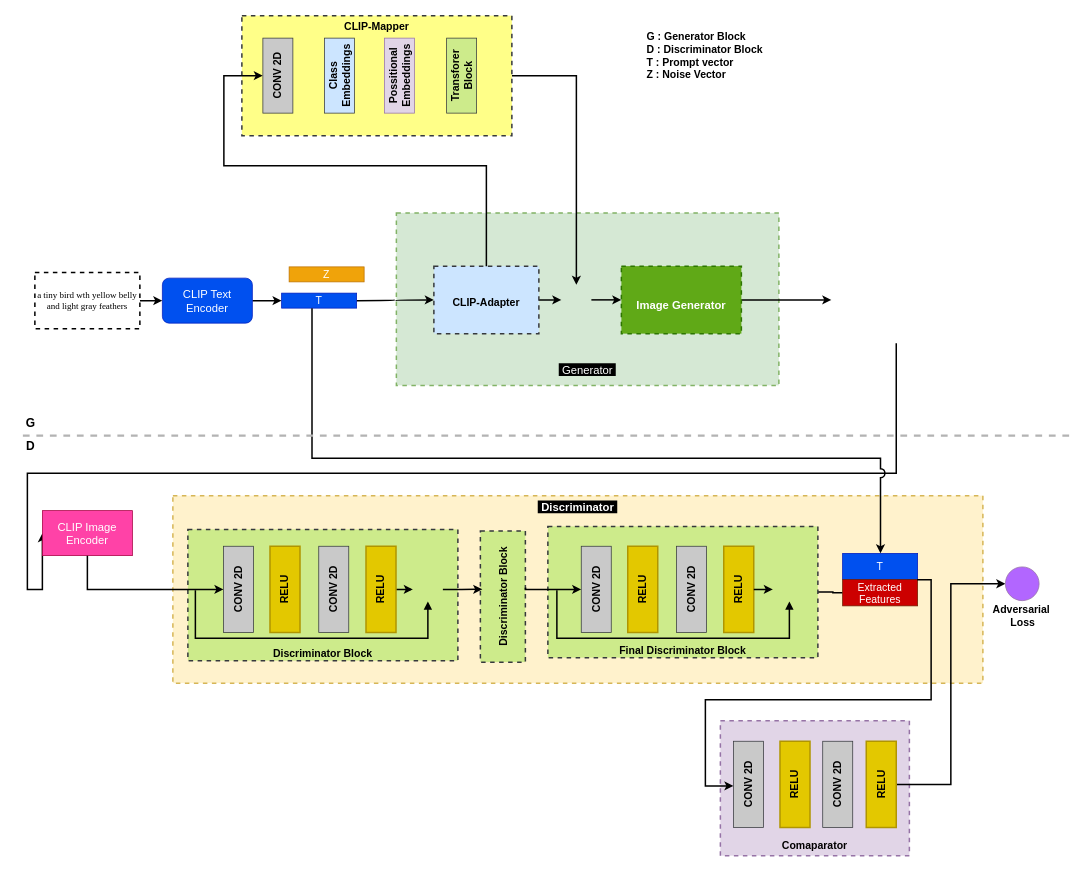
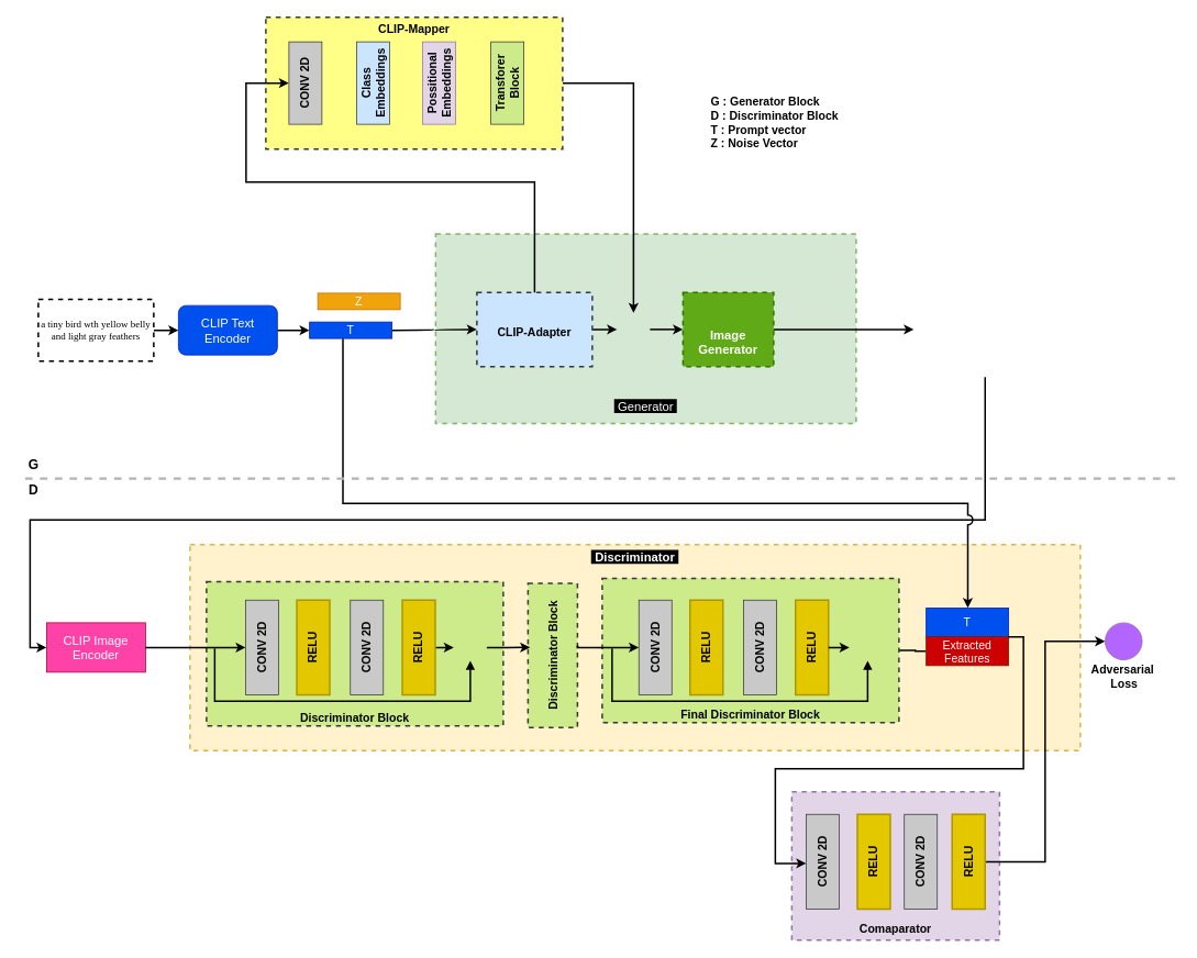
- <mxCell id="63" value="&lt;font style=&quot;font-size: 14px;&quot;&gt;&lt;b&gt;G : Generator Block&lt;/b&gt;&lt;/font&gt;&lt;div style=&quot;font-size: 14px;&quot;&gt;&lt;font style=&quot;font-size: 14px;&quot;&gt;&lt;b&gt;D : Discriminator Block&lt;/b&gt;&lt;/font&gt;&lt;/div&gt;&lt;div style=&quot;font-size: 14px;&quot;&gt;&lt;font style=&quot;font-size: 14px;&quot;&gt;&lt;b&gt;T : Prompt vector&lt;/b&gt;&lt;/font&gt;&lt;/div&gt;&lt;div style=&quot;font-size: 14px;&quot;&gt;&lt;font style=&quot;font-size: 14px;&quot;&gt;&lt;b&gt;Z : Noise Vector&lt;/b&gt;&lt;/font&gt;&lt;/div&gt;" style="text;html=1;align=left;verticalAlign=middle;resizable=0;points=[];autosize=1;strokeColor=none;fillColor=none;strokeWidth=3;" vertex="1" parent="1"><mxGeometry x="860" y="33" width="180" height="80" as="geometry" /></mxCell>
+ <mxCell id="63" value="&lt;font style=&quot;font-size: 14px;&quot;&gt;&lt;b&gt;G : Generator Block&lt;/b&gt;&lt;/font&gt;&lt;div style=&quot;font-size: 14px;&quot;&gt;&lt;font style=&quot;font-size: 14px;&quot;&gt;&lt;b&gt;D : Discriminator Block&lt;/b&gt;&lt;/font&gt;&lt;/div&gt;&lt;div style=&quot;font-size: 14px;&quot;&gt;&lt;font style=&quot;font-size: 14px;&quot;&gt;&lt;b&gt;T : Prompt vector&lt;/b&gt;&lt;/font&gt;&lt;/div&gt;&lt;div style=&quot;font-size: 14px;&quot;&gt;&lt;font style=&quot;font-size: 14px;&quot;&gt;&lt;b&gt;Z : Noise Vector&lt;/b&gt;&lt;/font&gt;&lt;/div&gt;" style="text;html=1;align=left;verticalAlign=middle;resizable=0;points=[];autosize=1;strokeColor=none;fillColor=none;strokeWidth=3;" vertex="1" parent="1"><mxGeometry x="860" y="108" width="180" height="80" as="geometry" /></mxCell>
- <mxCell id="24" value="&lt;div style=&quot;font-size: 15px;&quot;&gt;&lt;br&gt;&lt;/div&gt;&lt;div style=&quot;font-size: 15px;&quot;&gt;&lt;br&gt;&lt;/div&gt;&lt;div style=&quot;font-size: 15px;&quot;&gt;&lt;font style=&quot;font-size: 15px;&quot;&gt;&lt;b style=&quot;&quot;&gt;Image Generator&lt;/b&gt;&lt;/font&gt;&lt;/div&gt;" style="html=1;align=center;verticalAlign=top;rounded=0;absoluteArcSize=1;arcSize=10;dashed=1;whiteSpace=wrap;fillColor=#60a917;strokeColor=#2D7600;fontColor=#ffffff;strokeWidth=2;movable=0;resizable=0;rotatable=0;deletable=0;editable=0;locked=1;connectable=0;" parent="1" vertex="1"><mxGeometry x="828" y="354" width="160" height="90" as="geometry" /></mxCell>
+ <mxCell id="24" value="&lt;div style=&quot;font-size: 15px;&quot;&gt;&lt;br&gt;&lt;/div&gt;&lt;div style=&quot;font-size: 15px;&quot;&gt;&lt;br&gt;&lt;/div&gt;&lt;div style=&quot;font-size: 15px;&quot;&gt;&lt;font style=&quot;font-size: 15px;&quot;&gt;&lt;b style=&quot;&quot;&gt;Image Generator&lt;/b&gt;&lt;/font&gt;&lt;/div&gt;" style="html=1;align=center;verticalAlign=top;rounded=0;absoluteArcSize=1;arcSize=10;dashed=1;whiteSpace=wrap;fillColor=#60a917;strokeColor=#2D7600;fontColor=#ffffff;strokeWidth=2;movable=0;resizable=0;rotatable=0;deletable=0;editable=0;locked=1;connectable=0;" parent="1" vertex="1"><mxGeometry x="828" y="354" width="110" height="90" as="geometry" /></mxCell>
- <mxCell id="30" value="&lt;font style=&quot;font-size: 15px;&quot; color=&quot;#ffffff&quot;&gt;CLIP Image Encoder&lt;/font&gt;" style="rounded=0;whiteSpace=wrap;html=1;fillColor=#ff42a7;strokeColor=#A50040;movable=1;resizable=1;rotatable=1;deletable=1;editable=1;locked=0;connectable=1;fontColor=#ffffff;" parent="1" vertex="1"><mxGeometry x="56" y="680" width="120" height="60" as="geometry" /></mxCell>
+ <mxCell id="30" value="&lt;font style=&quot;font-size: 15px;&quot; color=&quot;#ffffff&quot;&gt;CLIP Image Encoder&lt;/font&gt;" style="rounded=0;whiteSpace=wrap;html=1;fillColor=#ff42a7;strokeColor=#A50040;movable=1;resizable=1;rotatable=1;deletable=1;editable=1;locked=0;connectable=1;fontColor=#ffffff;" parent="1" vertex="1"><mxGeometry x="56" y="755" width="120" height="60" as="geometry" /></mxCell>
